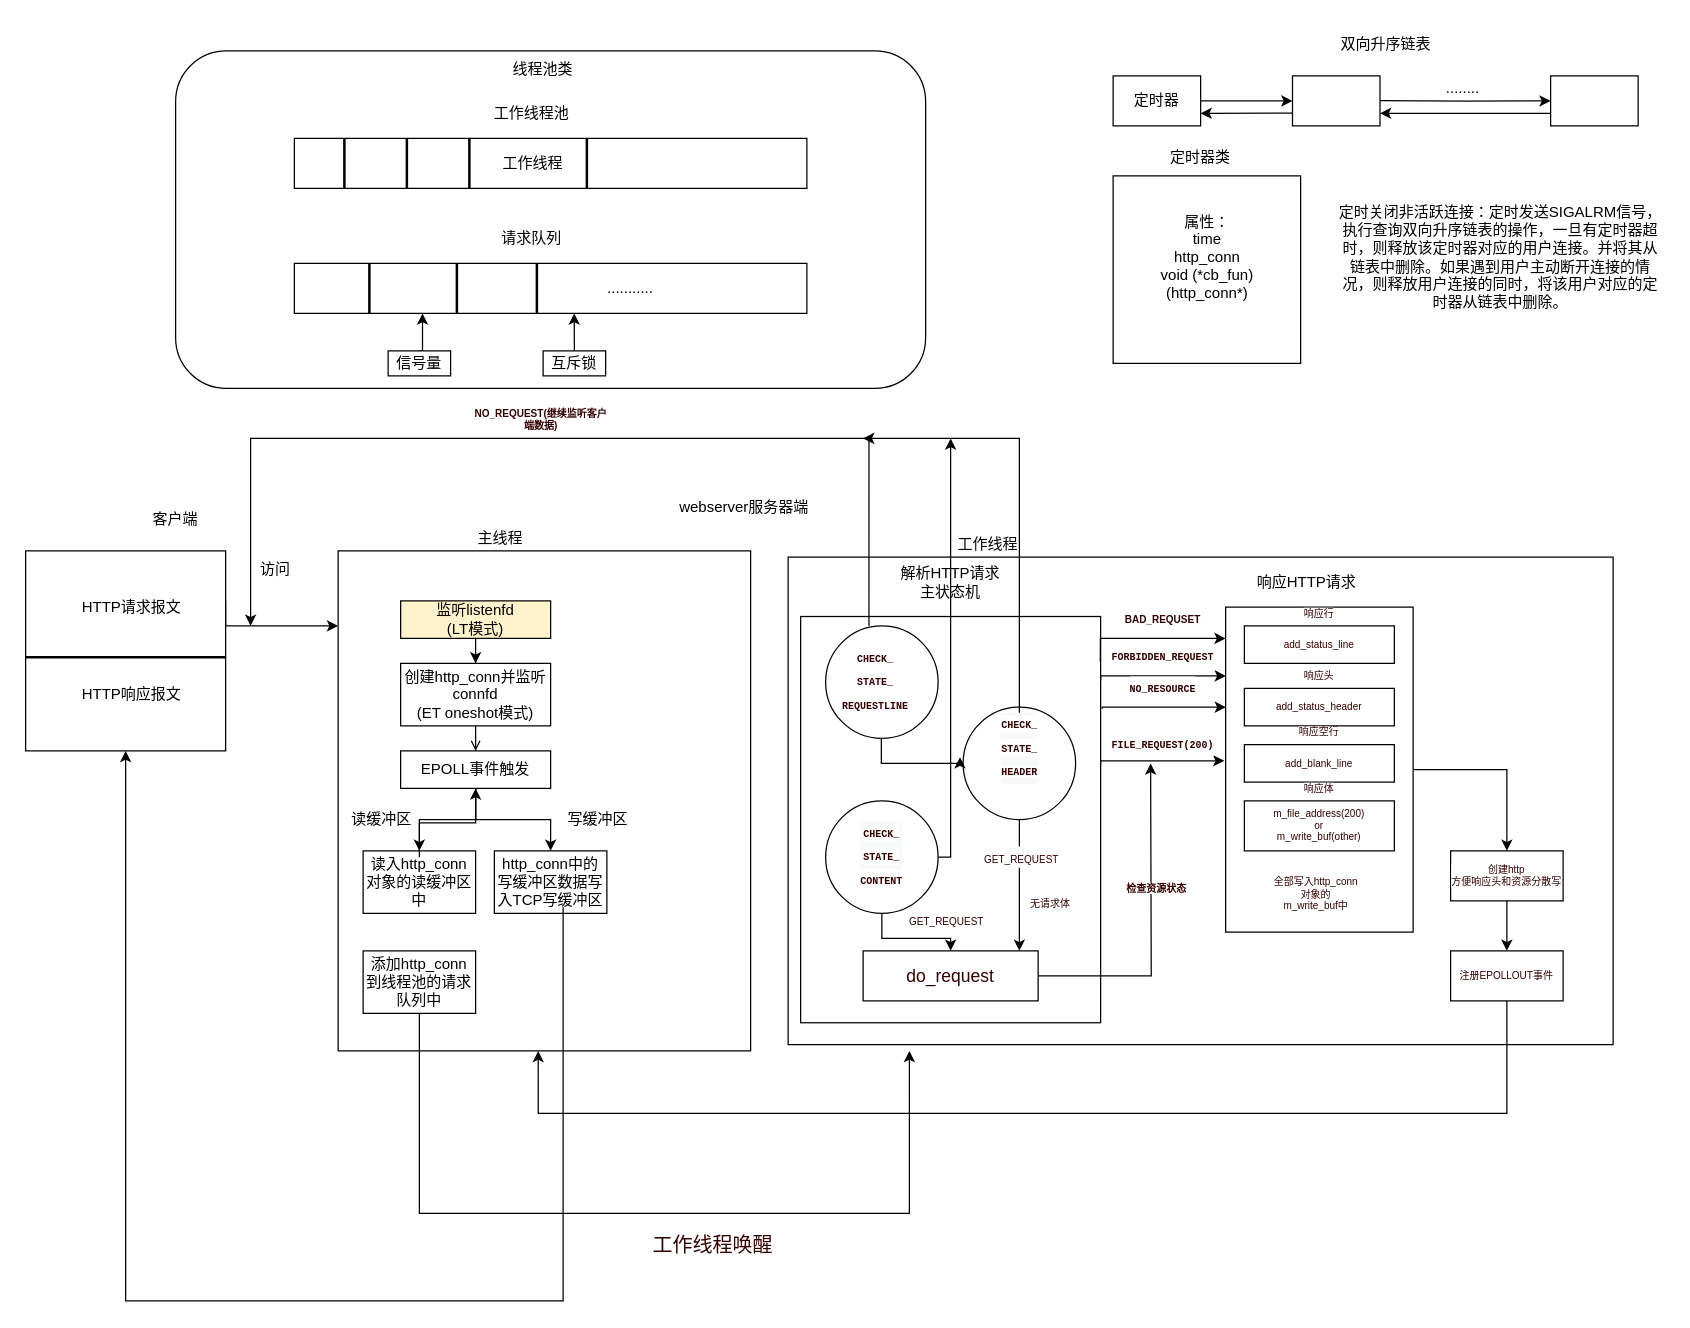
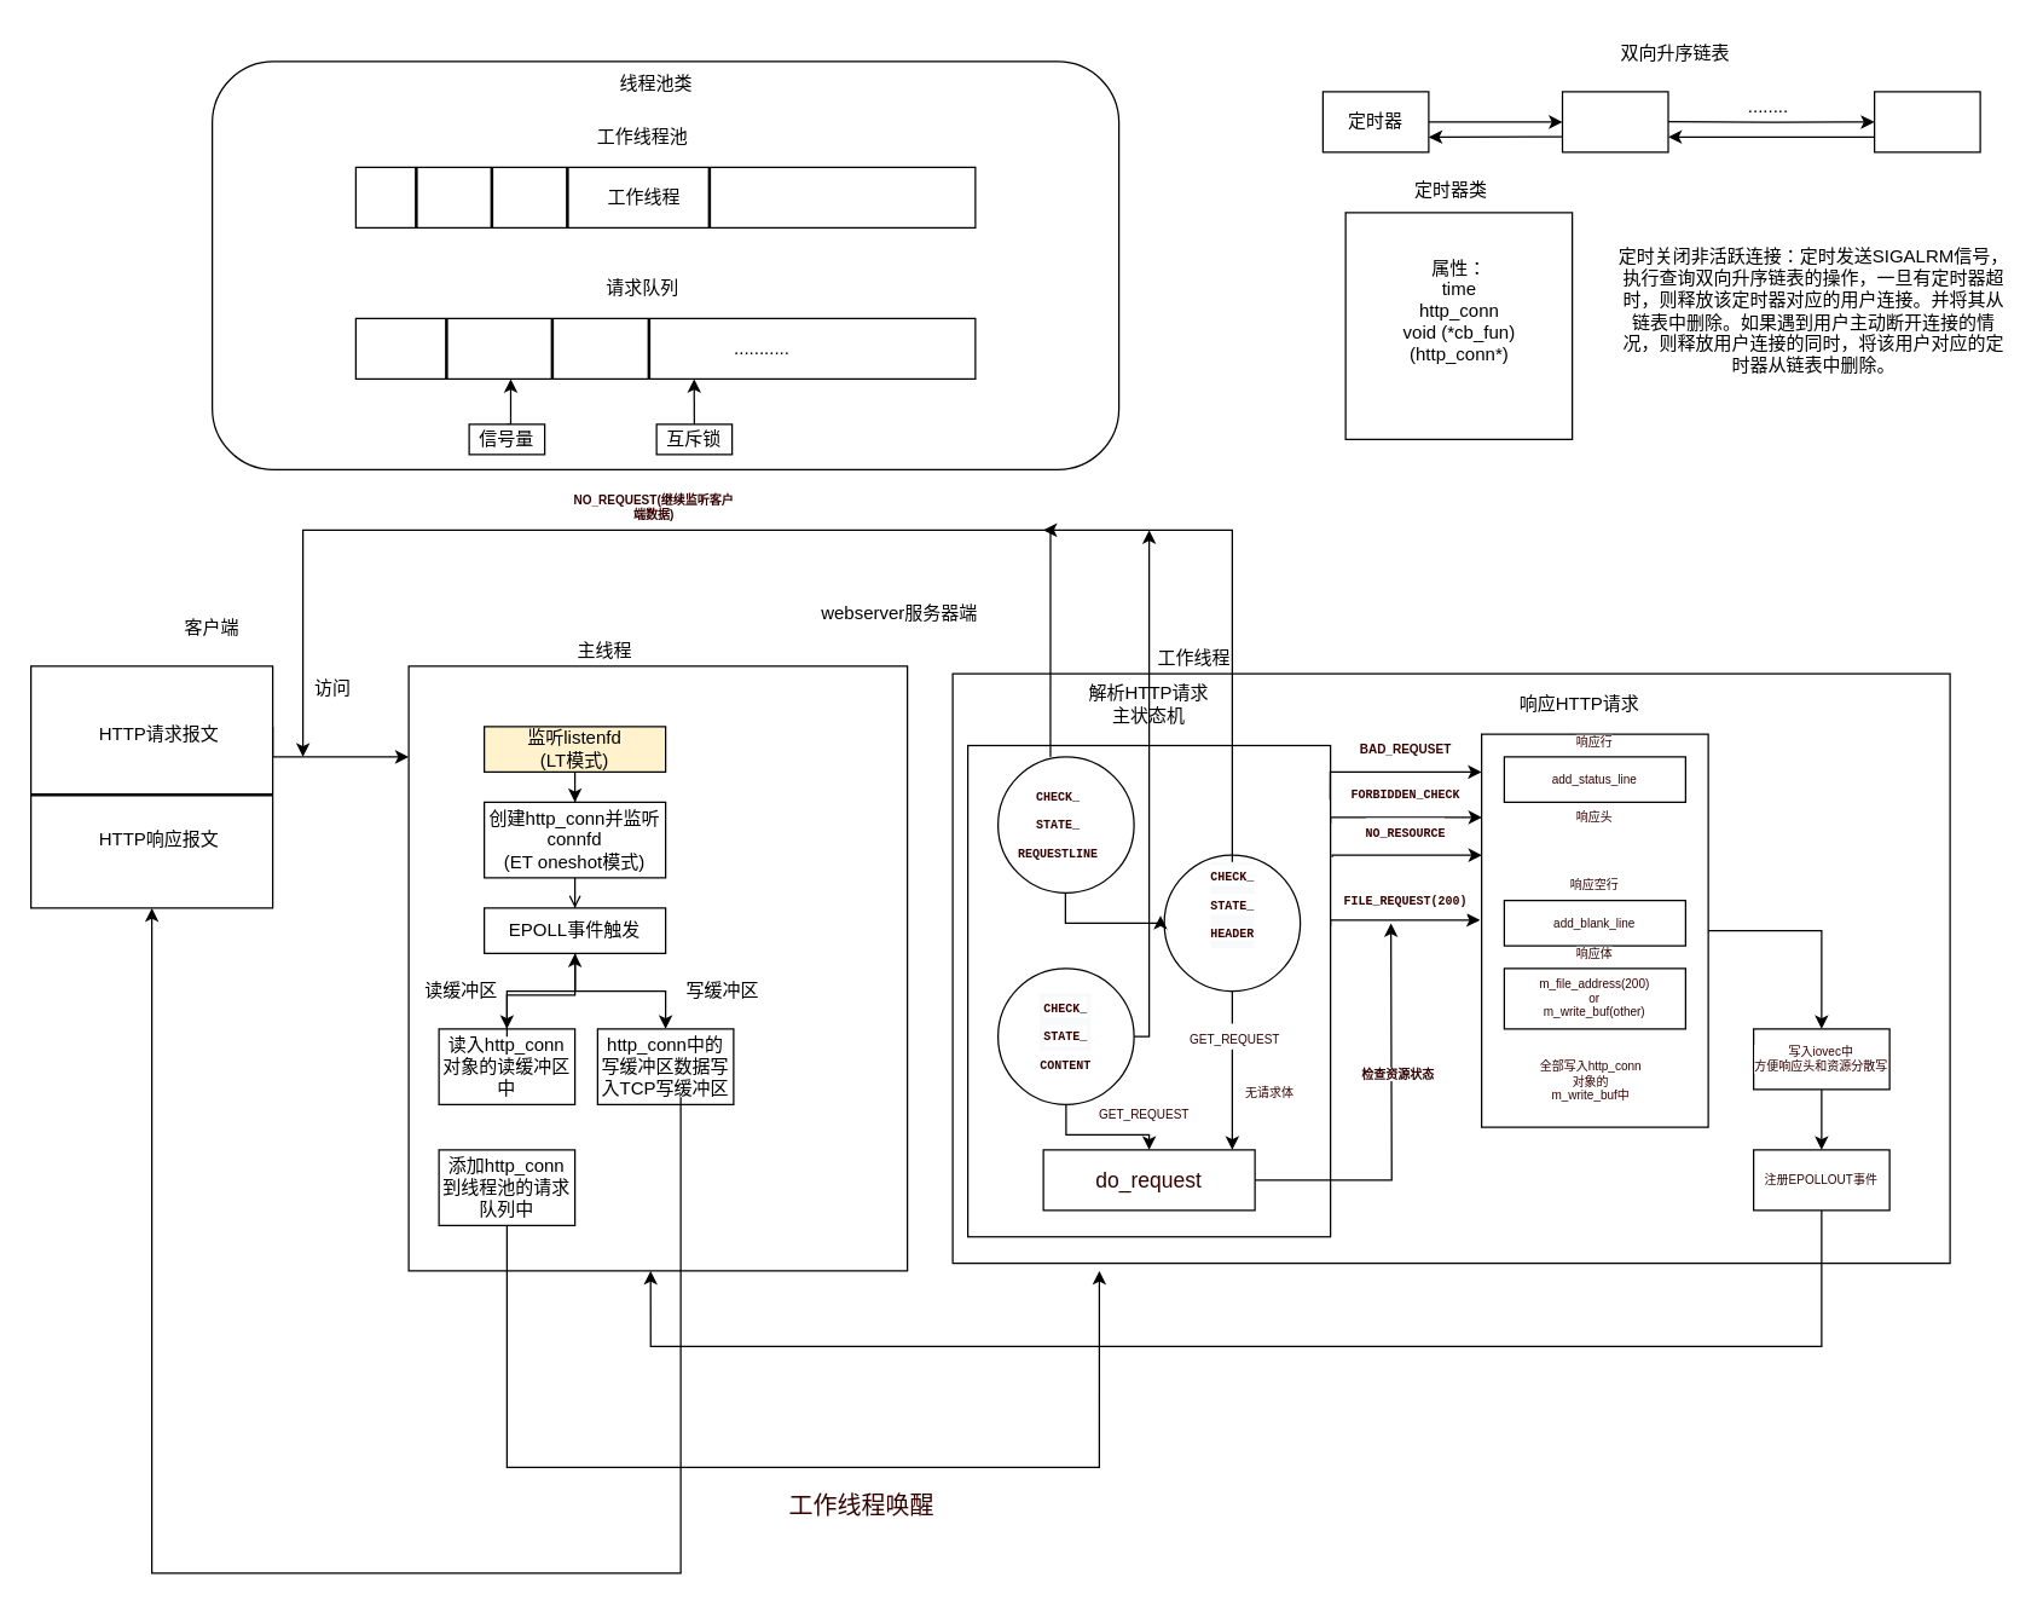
- <mxCell id="98" value="定时器" style="rounded=0;whiteSpace=wrap;html=1;" vertex="1" parent="1"><mxGeometry x="890" y="60" width="70" height="40" as="geometry" /></mxCell>
+ <mxCell id="98" value="定时器" style="rounded=0;whiteSpace=wrap;html=1;" vertex="1" parent="1"><mxGeometry x="875" y="60" width="70" height="40" as="geometry" /></mxCell>
- <mxCell id="66" value="&lt;div style=&quot;font-family: Consolas, &amp;quot;Courier New&amp;quot;, monospace; line-height: 19px;&quot;&gt;&lt;span style=&quot;background-color: rgb(255, 255, 255);&quot;&gt;&lt;b style=&quot;&quot;&gt;&lt;font style=&quot;font-size: 8px;&quot;&gt;FORBIDDEN_REQUEST&lt;/font&gt;&lt;/b&gt;&lt;/span&gt;&lt;/div&gt;" style="text;html=1;strokeColor=none;fillColor=none;align=center;verticalAlign=middle;whiteSpace=wrap;rounded=0;labelBackgroundColor=#FFFFFF;fontSize=8;fontColor=#330000;" parent="1" vertex="1"><mxGeometry x="895" y="515" width="70" height="20" as="geometry" /></mxCell>
+ <mxCell id="66" value="&lt;div style=&quot;font-family: Consolas, &amp;quot;Courier New&amp;quot;, monospace; line-height: 19px;&quot;&gt;&lt;span style=&quot;background-color: rgb(255, 255, 255);&quot;&gt;&lt;b style=&quot;&quot;&gt;&lt;font style=&quot;font-size: 8px;&quot;&gt;FORBIDDEN_CHECK&lt;/font&gt;&lt;/b&gt;&lt;/span&gt;&lt;/div&gt;" style="text;html=1;strokeColor=none;fillColor=none;align=center;verticalAlign=middle;whiteSpace=wrap;rounded=0;labelBackgroundColor=#FFFFFF;fontSize=8;fontColor=#330000;" parent="1" vertex="1"><mxGeometry x="895" y="515" width="70" height="20" as="geometry" /></mxCell>
- <mxCell id="81" value="add_status_header" style="rounded=0;whiteSpace=wrap;html=1;labelBackgroundColor=#FFFFFF;fontSize=8;fontColor=#330000;" parent="1" vertex="1"><mxGeometry x="995" y="550" width="120" height="30" as="geometry" /></mxCell>
- <mxCell id="90" value="创建http&lt;br&gt;方便响应头和资源分散写" style="rounded=0;whiteSpace=wrap;html=1;labelBackgroundColor=#FFFFFF;fontSize=8;fontColor=#330000;" parent="1" vertex="1"><mxGeometry x="1160" y="680" width="90" height="40" as="geometry" /></mxCell>
+ <mxCell id="90" value="写入iovec中&lt;br&gt;方便响应头和资源分散写" style="rounded=0;whiteSpace=wrap;html=1;labelBackgroundColor=#FFFFFF;fontSize=8;fontColor=#330000;" parent="1" vertex="1"><mxGeometry x="1160" y="680" width="90" height="40" as="geometry" /></mxCell>
